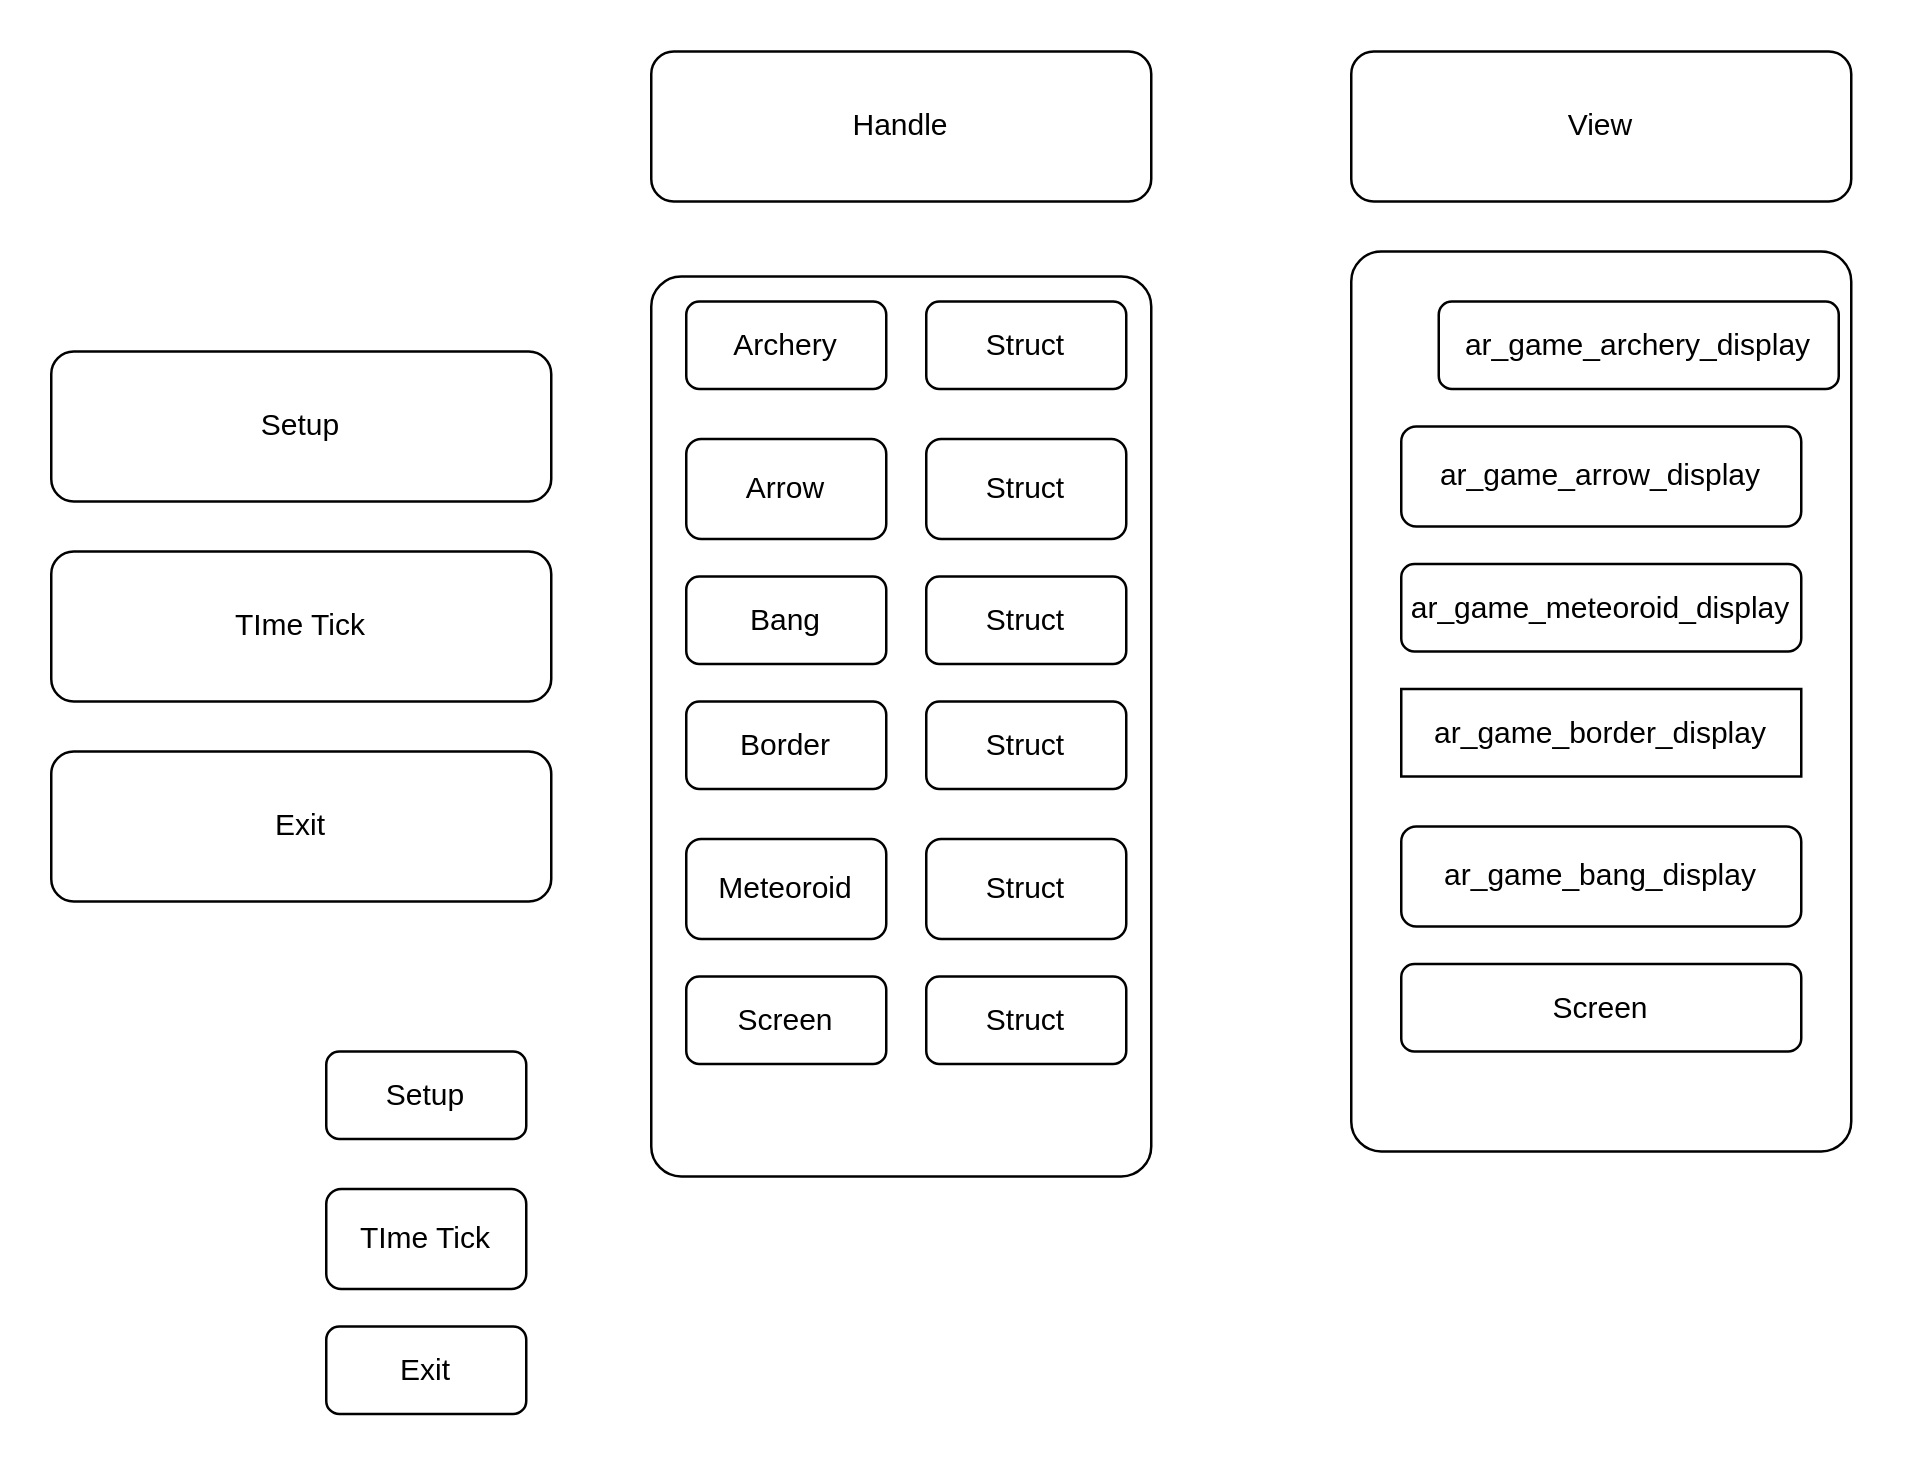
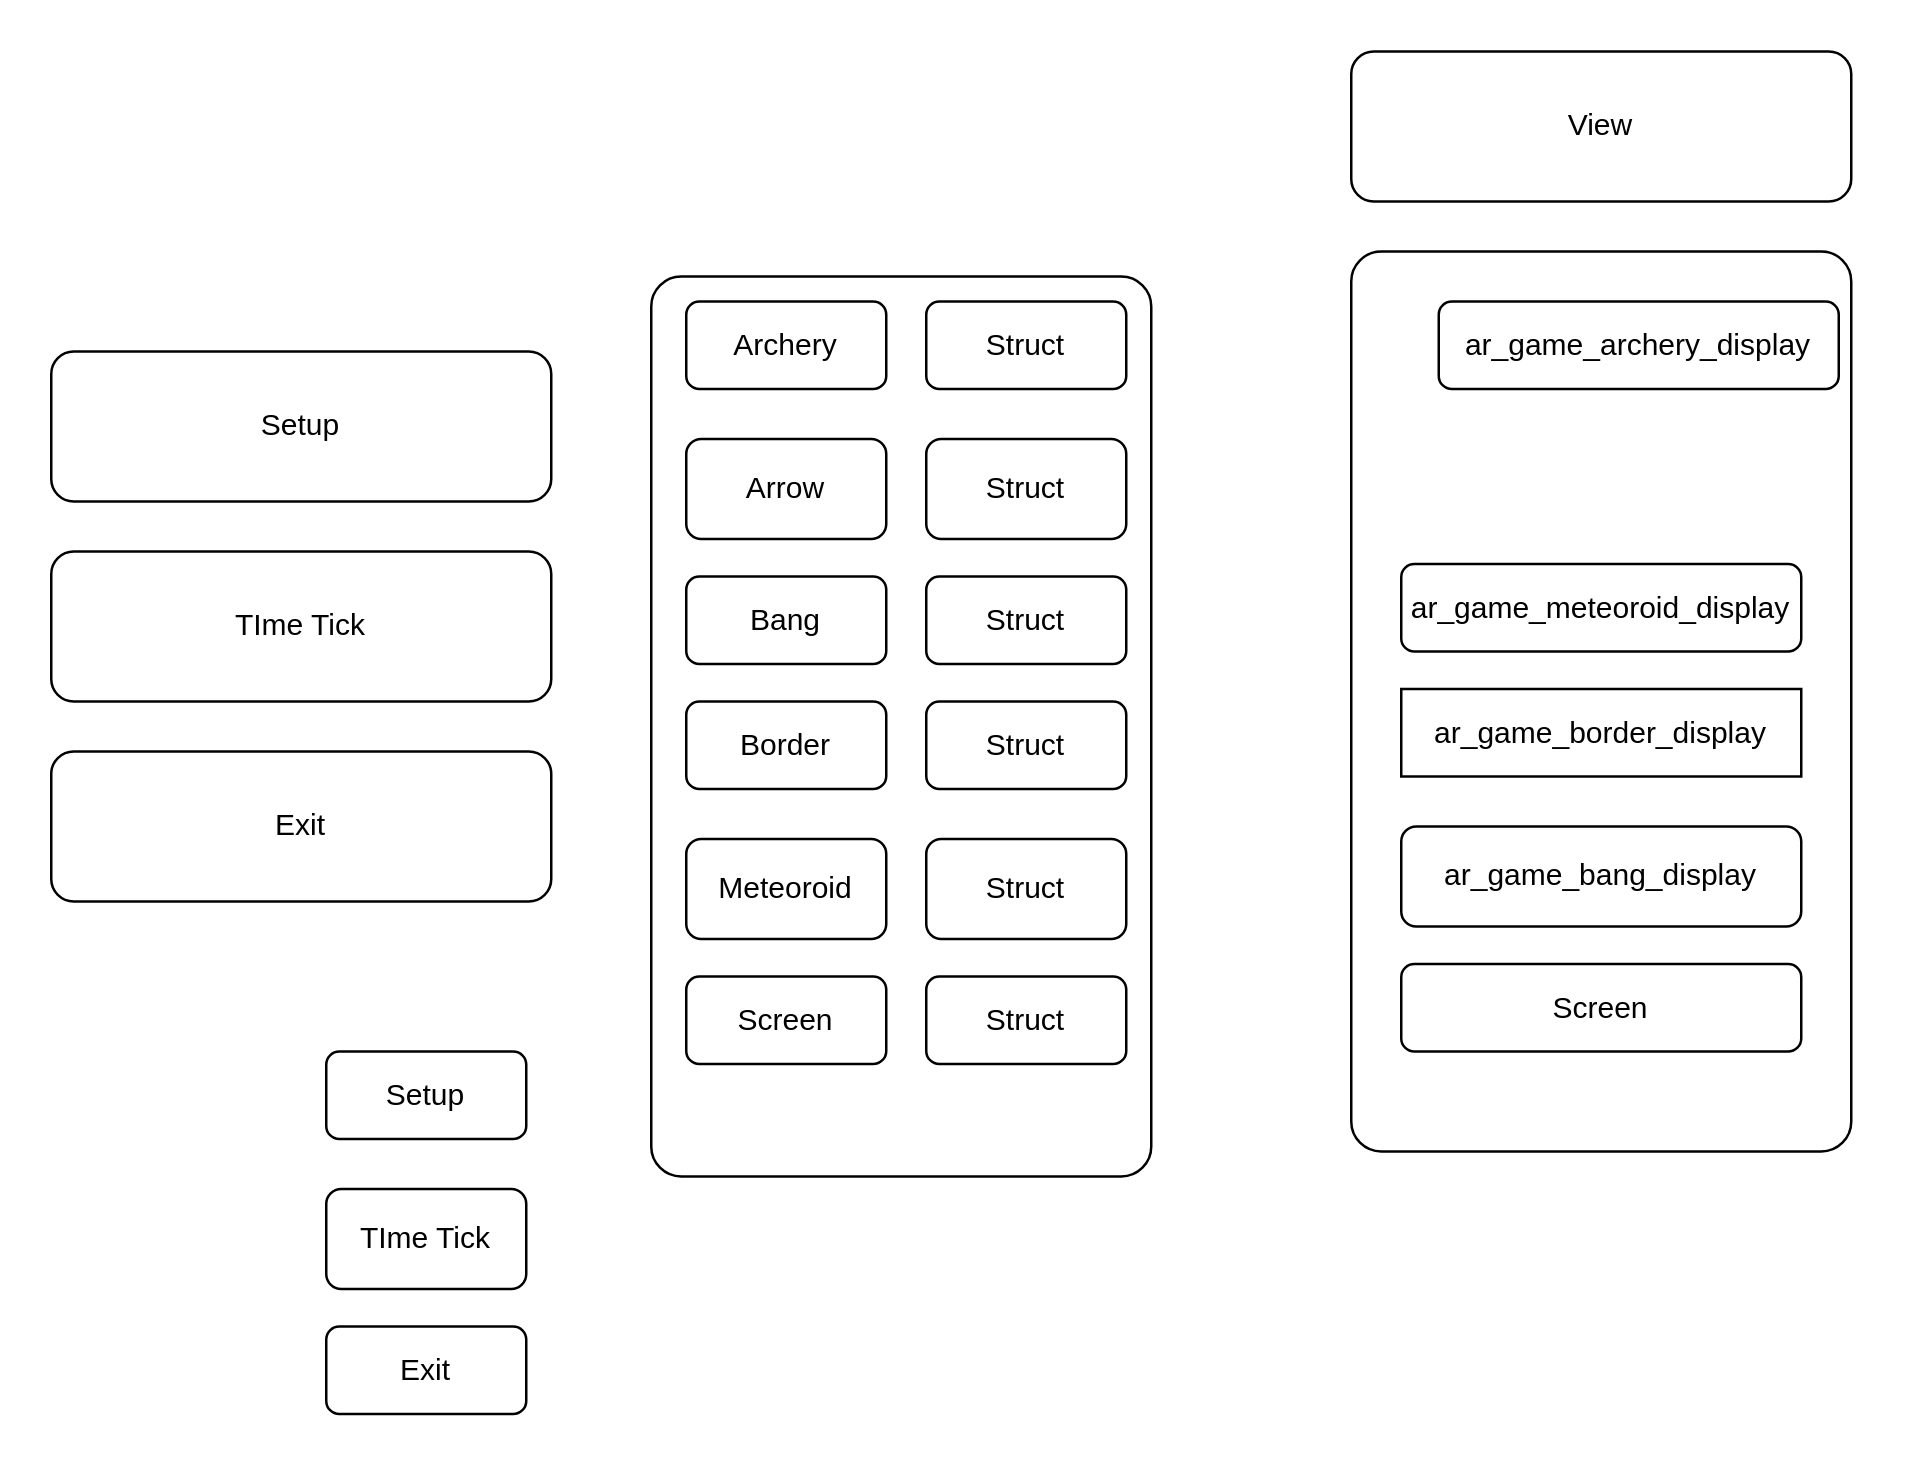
- <mxCell id="2" value="Handle" style="rounded=1;whiteSpace=wrap;html=1;" vertex="1" parent="1"><mxGeometry x="260" y="20" width="200" height="60" as="geometry" /></mxCell>
- <mxCell id="26" value="ar_game_arrow_display" style="rounded=1;whiteSpace=wrap;html=1;" vertex="1" parent="1"><mxGeometry x="560" y="170" width="160" height="40" as="geometry" /></mxCell>
